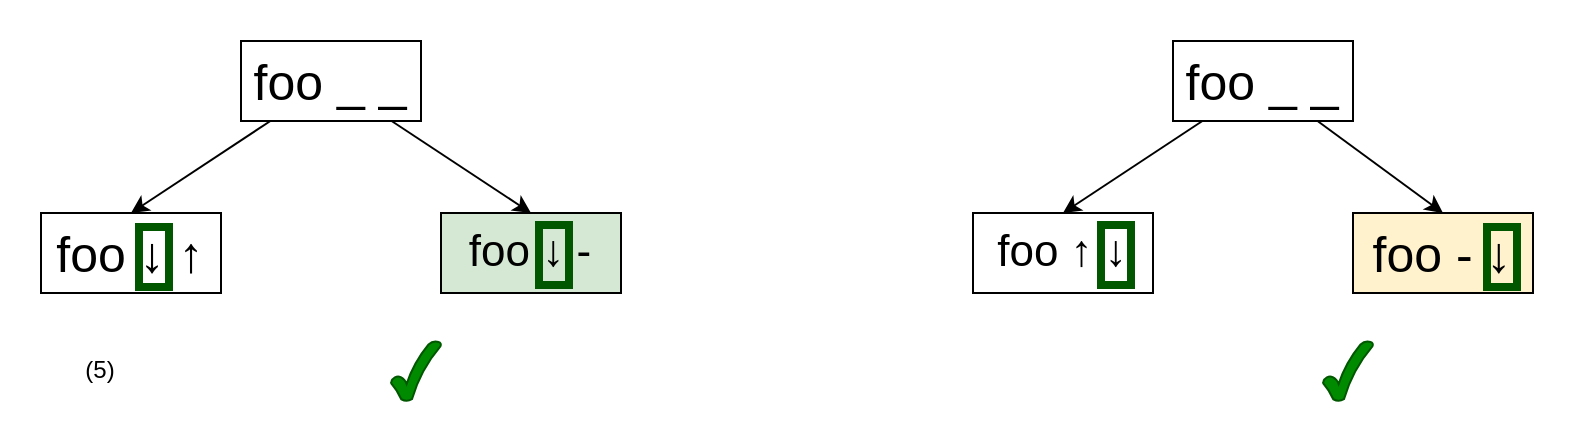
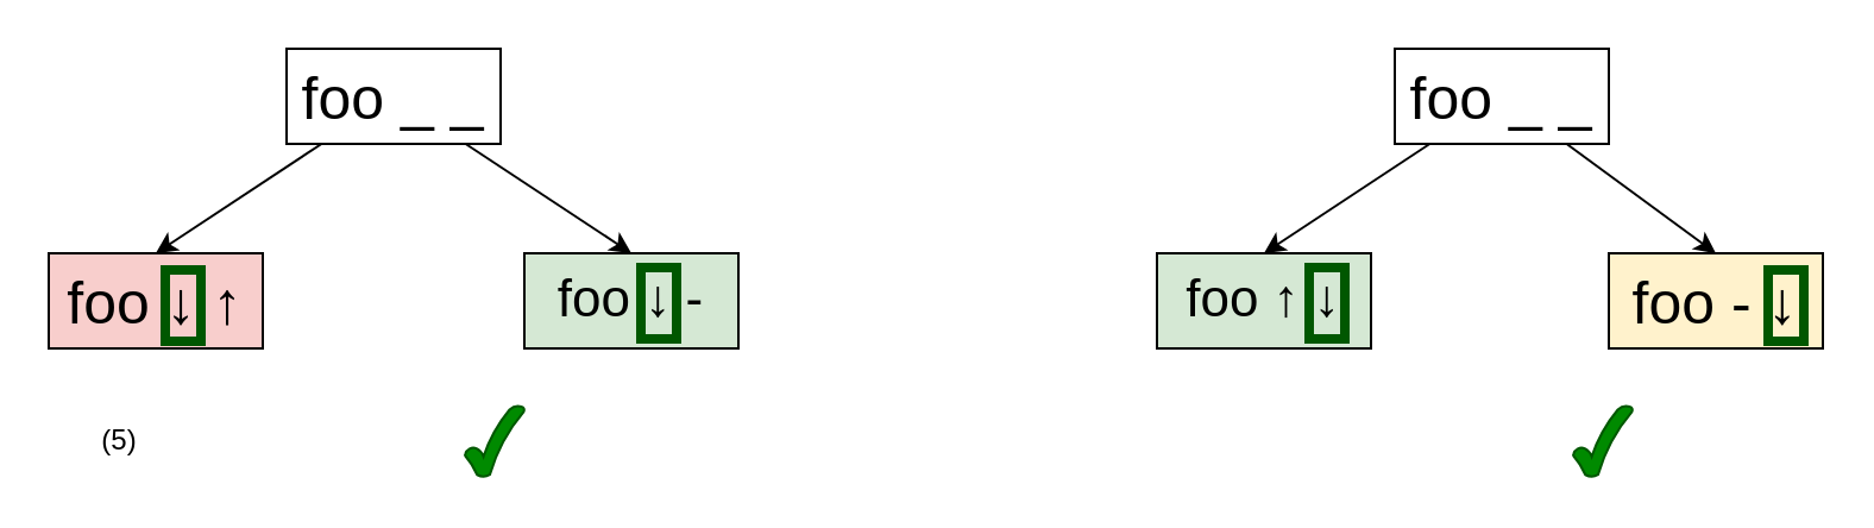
- <mxCell id="10" value="foo ↓ ↑" style="rounded=0;whiteSpace=wrap;html=1;fontSize=25;" parent="1" vertex="1"><mxGeometry x="20" y="106" width="90" height="40" as="geometry" /></mxCell>
+ <mxCell id="10" value="foo ↓ ↑" style="rounded=0;whiteSpace=wrap;html=1;fontSize=25;fillColor=#f8cecc;" parent="1" vertex="1"><mxGeometry x="20" y="106" width="90" height="40" as="geometry" /></mxCell>
- <mxCell id="6" value="foo ↑ ↓" style="rounded=0;whiteSpace=wrap;html=1;fontSize=22;" parent="1" vertex="1"><mxGeometry x="486" y="106" width="90" height="40" as="geometry" /></mxCell>
+ <mxCell id="6" value="foo ↑ ↓" style="rounded=0;whiteSpace=wrap;html=1;fontSize=22;fillColor=#d5e8d4;" parent="1" vertex="1"><mxGeometry x="486" y="106" width="90" height="40" as="geometry" /></mxCell>
